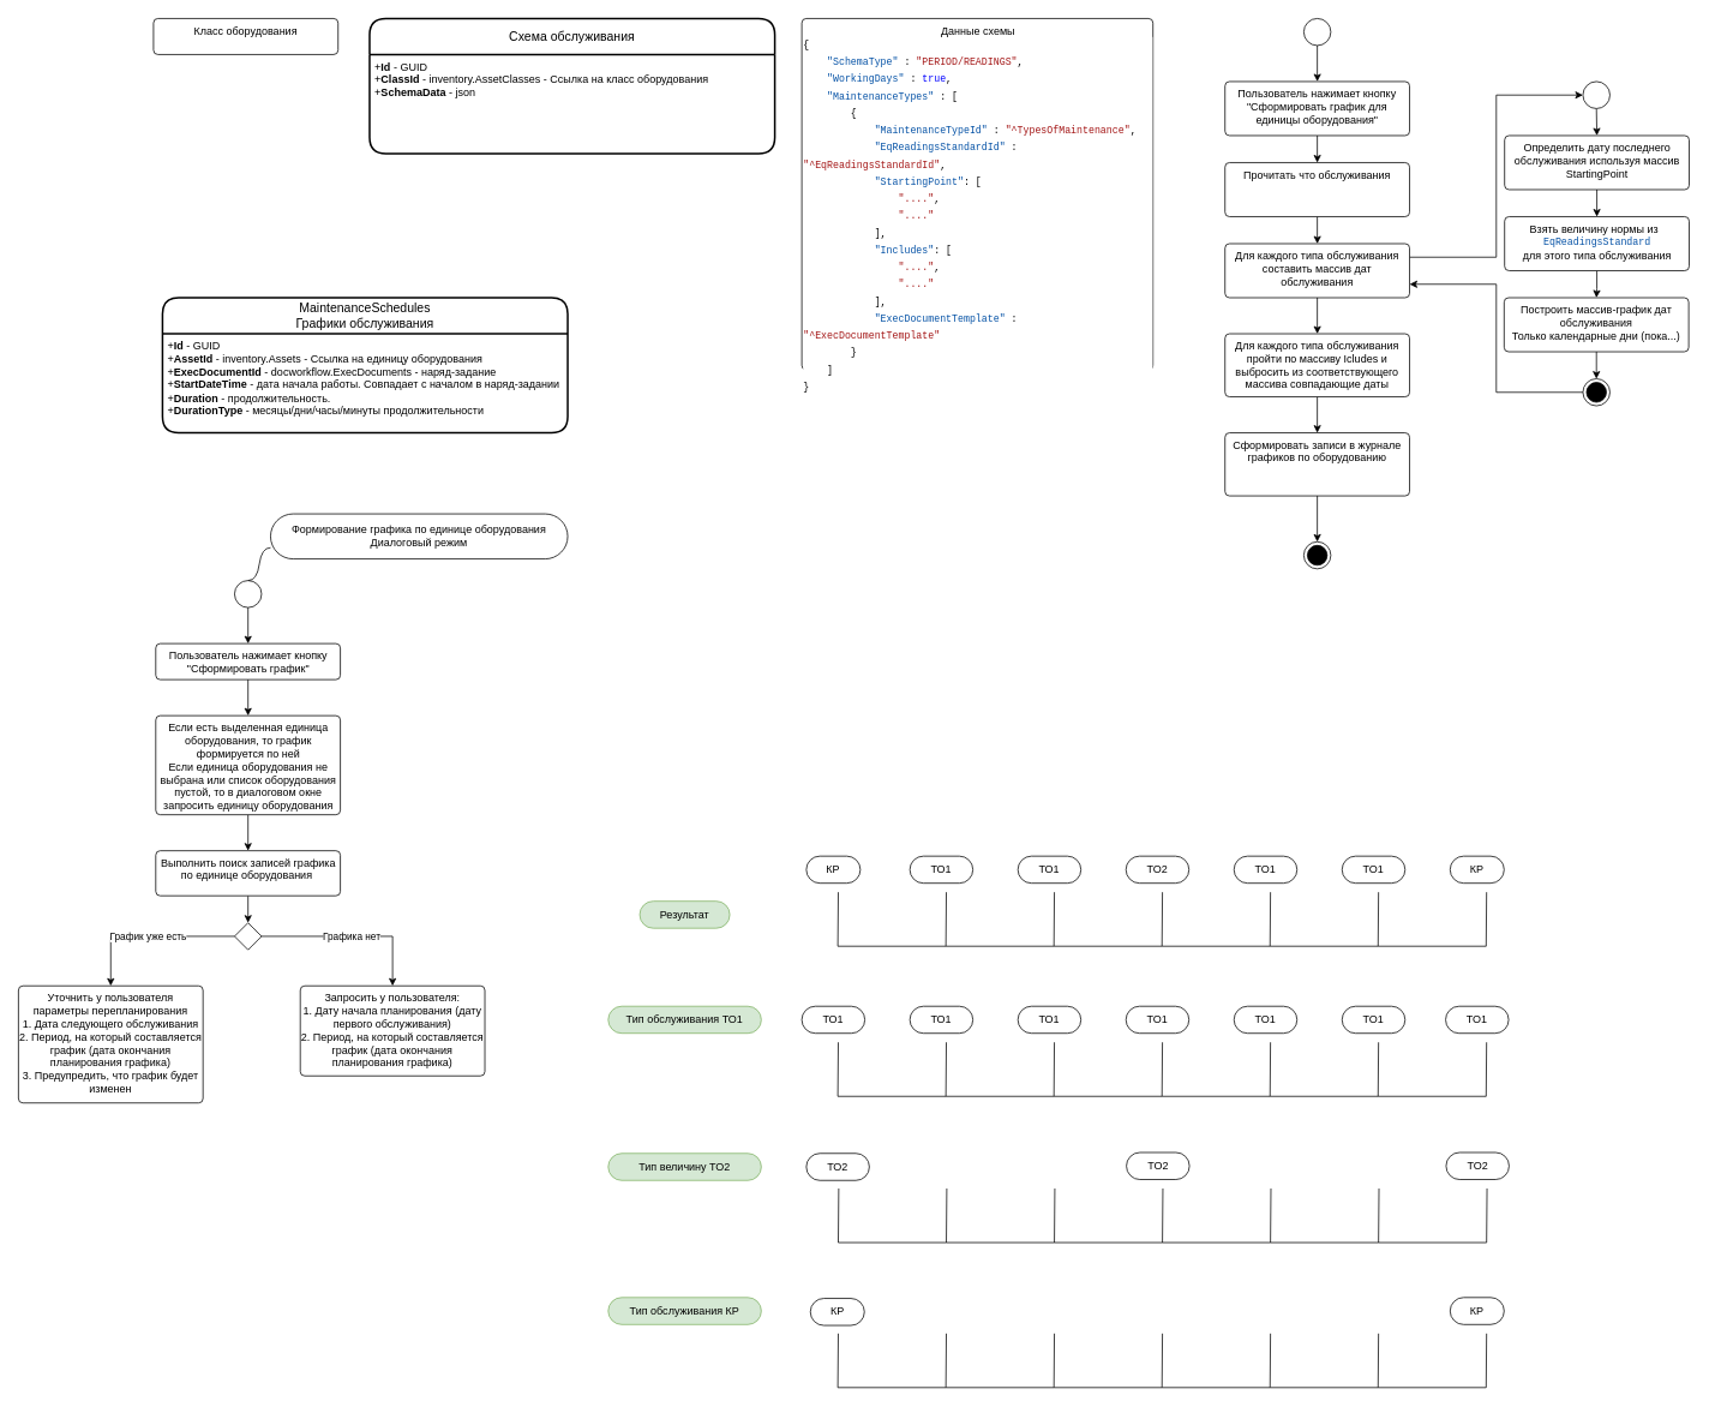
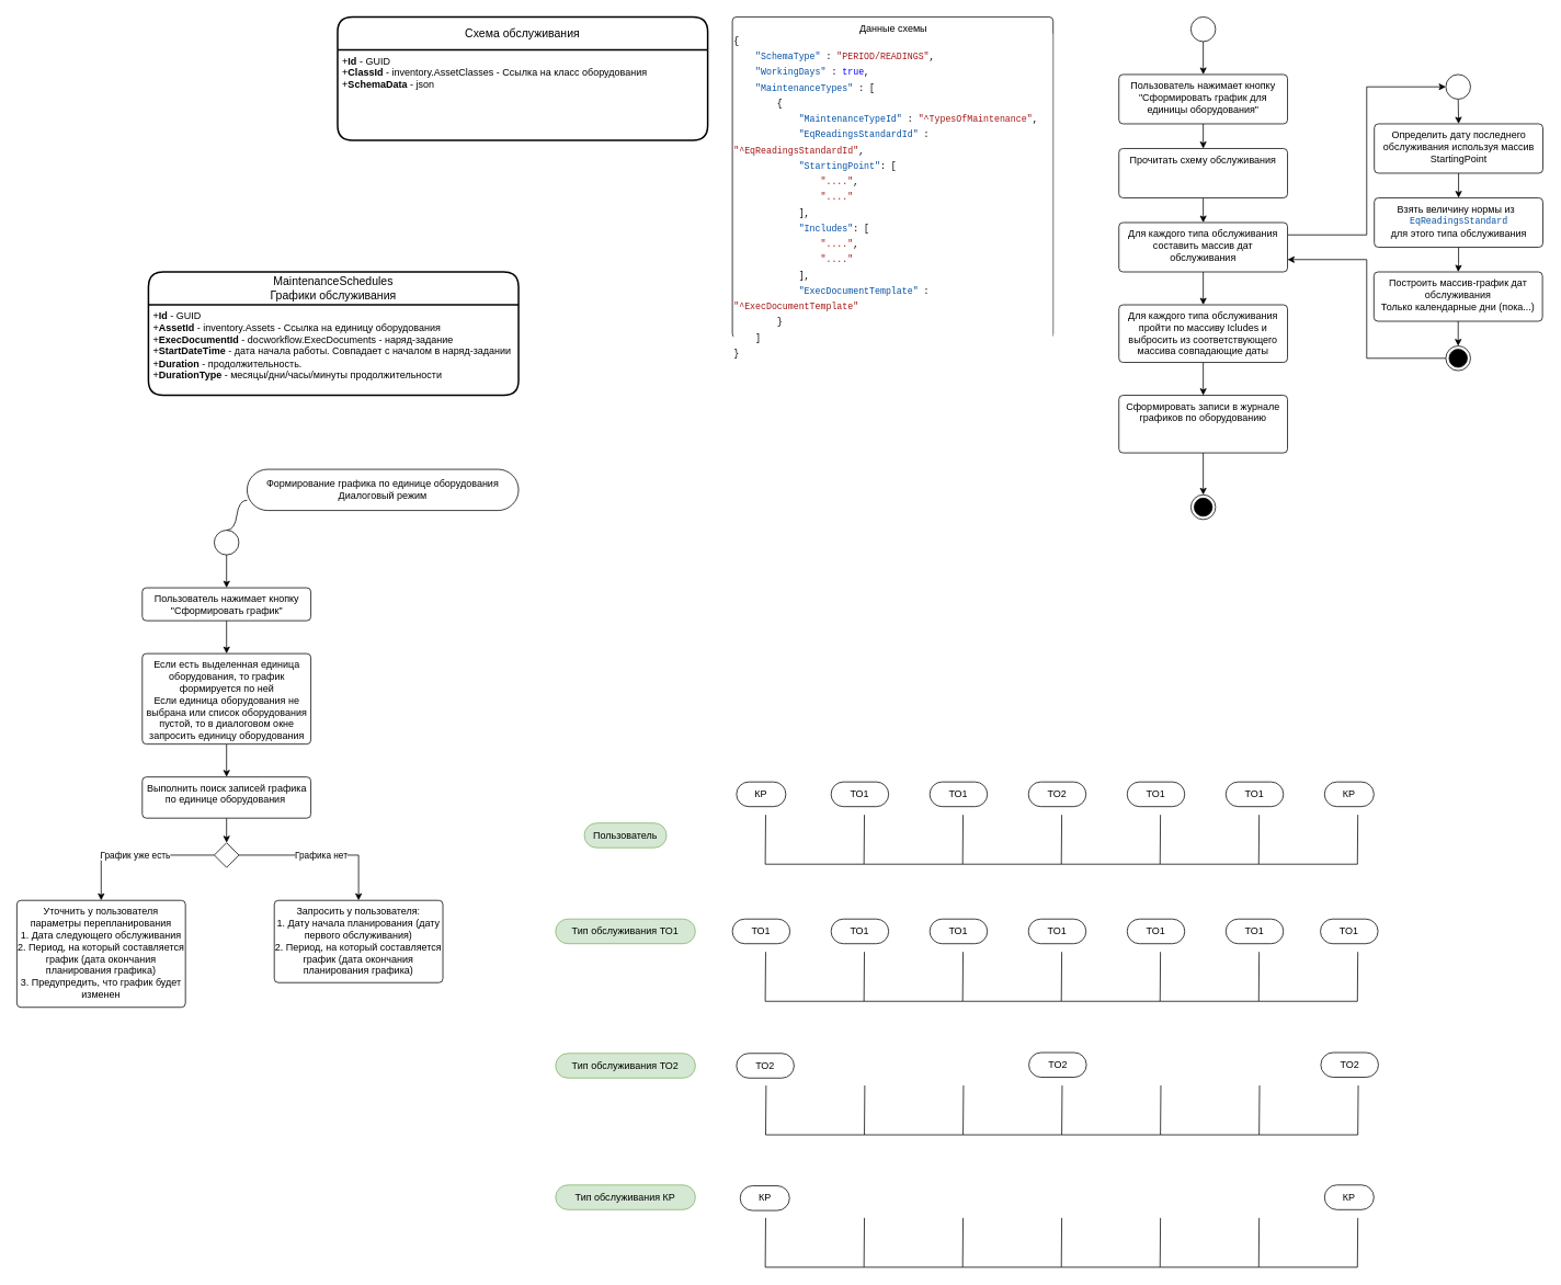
- <mxCell id="19" value="Класс оборудования" style="html=1;align=center;verticalAlign=top;rounded=1;absoluteArcSize=1;arcSize=10;dashed=0;whiteSpace=wrap;" vertex="1" parent="1"><mxGeometry x="170" y="20" width="205" height="40" as="geometry" /></mxCell>
- <mxCell id="28" value="Прочитать что обслуживания" style="html=1;align=center;verticalAlign=top;rounded=1;absoluteArcSize=1;arcSize=10;dashed=0;whiteSpace=wrap;" vertex="1" parent="1"><mxGeometry x="1360" y="180" width="205" height="60" as="geometry" /></mxCell>
+ <mxCell id="28" value="Прочитать схему обслуживания" style="html=1;align=center;verticalAlign=top;rounded=1;absoluteArcSize=1;arcSize=10;dashed=0;whiteSpace=wrap;" vertex="1" parent="1"><mxGeometry x="1360" y="180" width="205" height="60" as="geometry" /></mxCell>
- <mxCell id="118" value="Результат" style="whiteSpace=wrap;html=1;rounded=1;arcSize=50;align=center;verticalAlign=middle;strokeWidth=1;autosize=1;spacing=4;treeFolding=1;treeMoving=1;newEdgeStyle={&quot;edgeStyle&quot;:&quot;entityRelationEdgeStyle&quot;,&quot;startArrow&quot;:&quot;none&quot;,&quot;endArrow&quot;:&quot;none&quot;,&quot;segment&quot;:10,&quot;curved&quot;:1,&quot;sourcePerimeterSpacing&quot;:0,&quot;targetPerimeterSpacing&quot;:0};fillColor=#d5e8d4;strokeColor=#82b366;" vertex="1" parent="1"><mxGeometry x="710" y="1000" width="100" height="30" as="geometry" /></mxCell>
+ <mxCell id="118" value="Пользователь" style="whiteSpace=wrap;html=1;rounded=1;arcSize=50;align=center;verticalAlign=middle;strokeWidth=1;autosize=1;spacing=4;treeFolding=1;treeMoving=1;newEdgeStyle={&quot;edgeStyle&quot;:&quot;entityRelationEdgeStyle&quot;,&quot;startArrow&quot;:&quot;none&quot;,&quot;endArrow&quot;:&quot;none&quot;,&quot;segment&quot;:10,&quot;curved&quot;:1,&quot;sourcePerimeterSpacing&quot;:0,&quot;targetPerimeterSpacing&quot;:0};fillColor=#d5e8d4;strokeColor=#82b366;" vertex="1" parent="1"><mxGeometry x="710" y="1000" width="100" height="30" as="geometry" /></mxCell>
- <mxCell id="120" value="Тип величину ТО2" style="whiteSpace=wrap;html=1;rounded=1;arcSize=50;align=center;verticalAlign=middle;strokeWidth=1;autosize=1;spacing=4;treeFolding=1;treeMoving=1;newEdgeStyle={&quot;edgeStyle&quot;:&quot;entityRelationEdgeStyle&quot;,&quot;startArrow&quot;:&quot;none&quot;,&quot;endArrow&quot;:&quot;none&quot;,&quot;segment&quot;:10,&quot;curved&quot;:1,&quot;sourcePerimeterSpacing&quot;:0,&quot;targetPerimeterSpacing&quot;:0};fillColor=#d5e8d4;strokeColor=#82b366;" vertex="1" parent="1"><mxGeometry x="675" y="1280" width="170" height="30" as="geometry" /></mxCell>
+ <mxCell id="120" value="Тип обслуживания ТО2" style="whiteSpace=wrap;html=1;rounded=1;arcSize=50;align=center;verticalAlign=middle;strokeWidth=1;autosize=1;spacing=4;treeFolding=1;treeMoving=1;newEdgeStyle={&quot;edgeStyle&quot;:&quot;entityRelationEdgeStyle&quot;,&quot;startArrow&quot;:&quot;none&quot;,&quot;endArrow&quot;:&quot;none&quot;,&quot;segment&quot;:10,&quot;curved&quot;:1,&quot;sourcePerimeterSpacing&quot;:0,&quot;targetPerimeterSpacing&quot;:0};fillColor=#d5e8d4;strokeColor=#82b366;" vertex="1" parent="1"><mxGeometry x="675" y="1280" width="170" height="30" as="geometry" /></mxCell>
